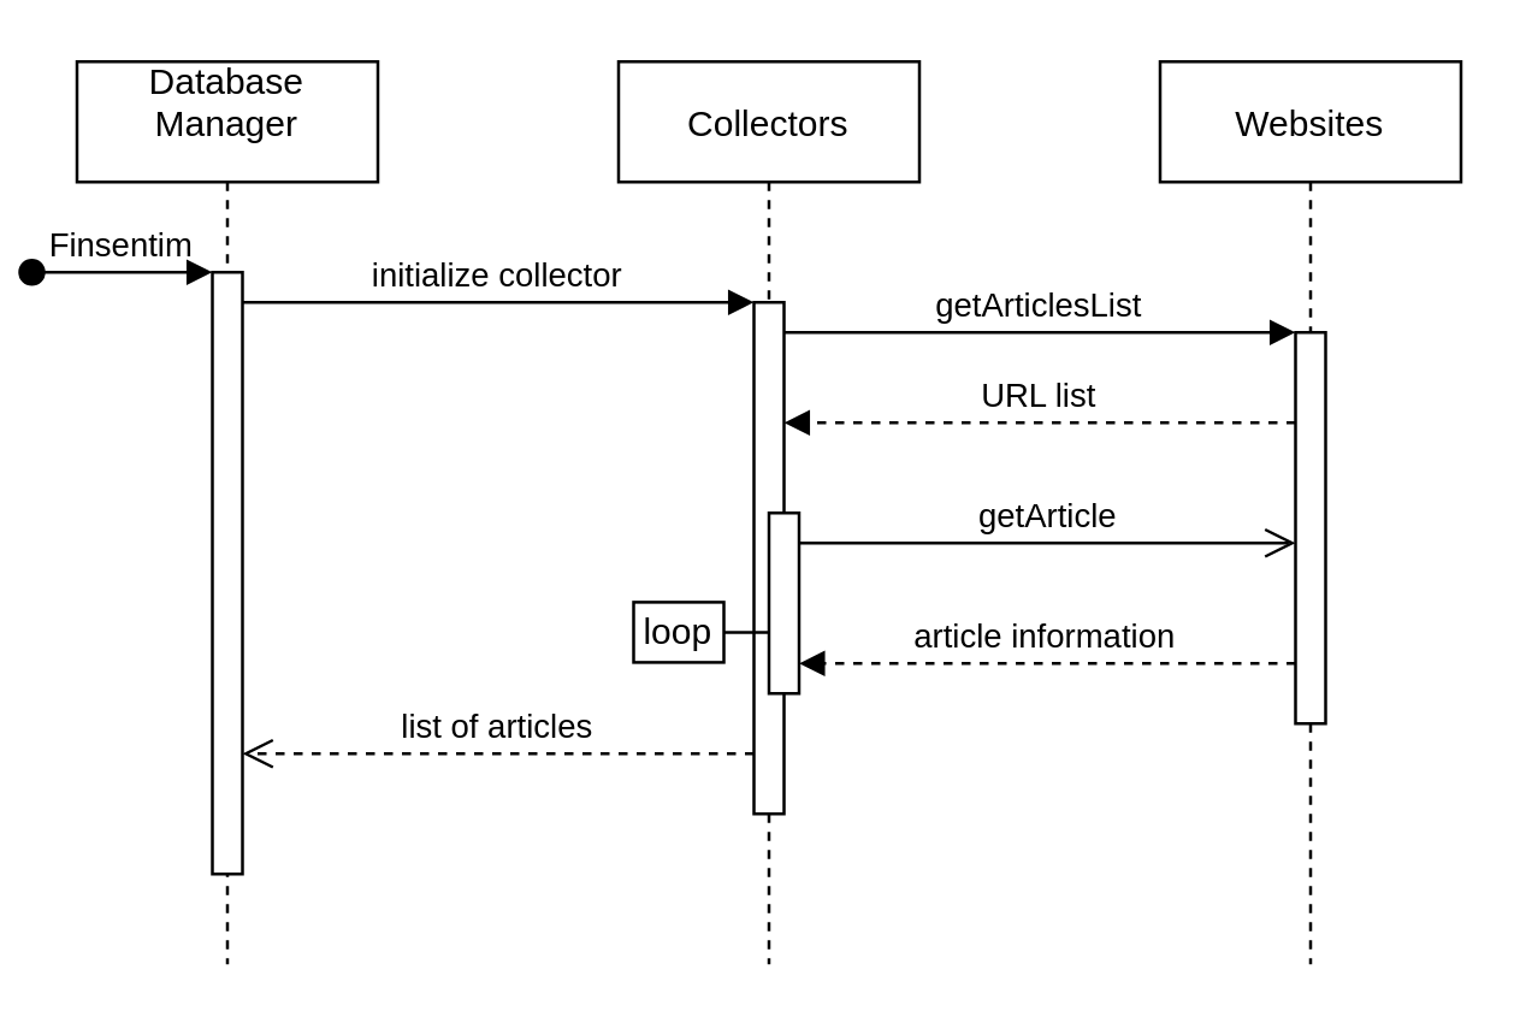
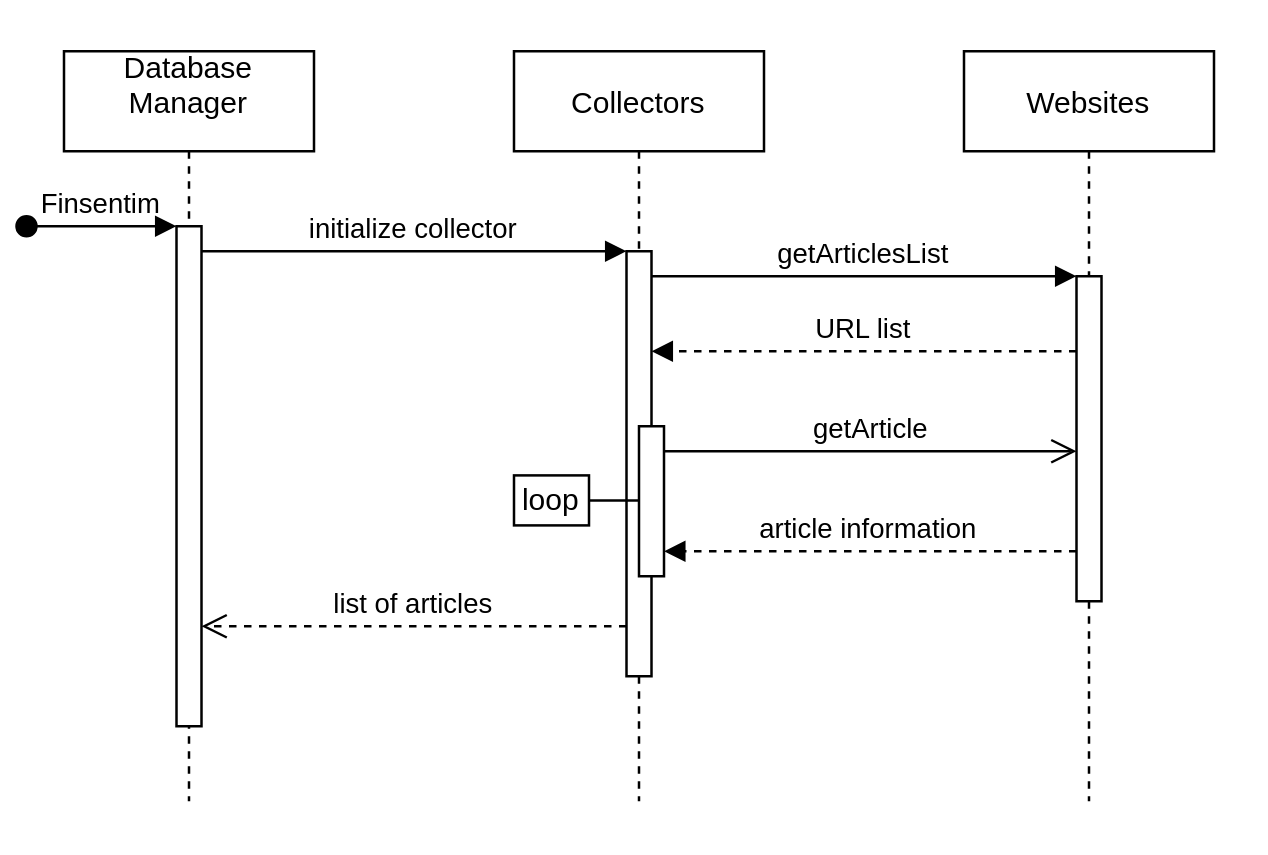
- <mxCell id="8" value="loop" style="rounded=0;whiteSpace=wrap;html=1;strokeWidth=1;fillColor=none;" vertex="1" parent="5"><mxGeometry x="5" y="179.66" width="30" height="20" as="geometry" /></mxCell>
+ <mxCell id="8" value="loop" style="rounded=0;whiteSpace=wrap;html=1;strokeWidth=1;fillColor=none;" vertex="1" parent="5"><mxGeometry y="169.66" width="30" height="20" as="geometry" /></mxCell>
